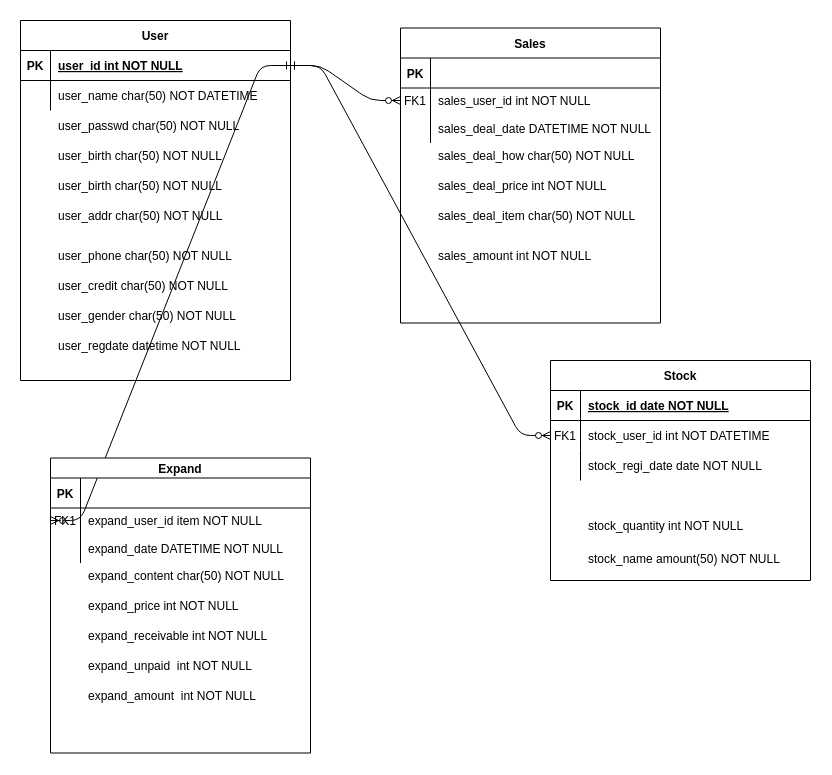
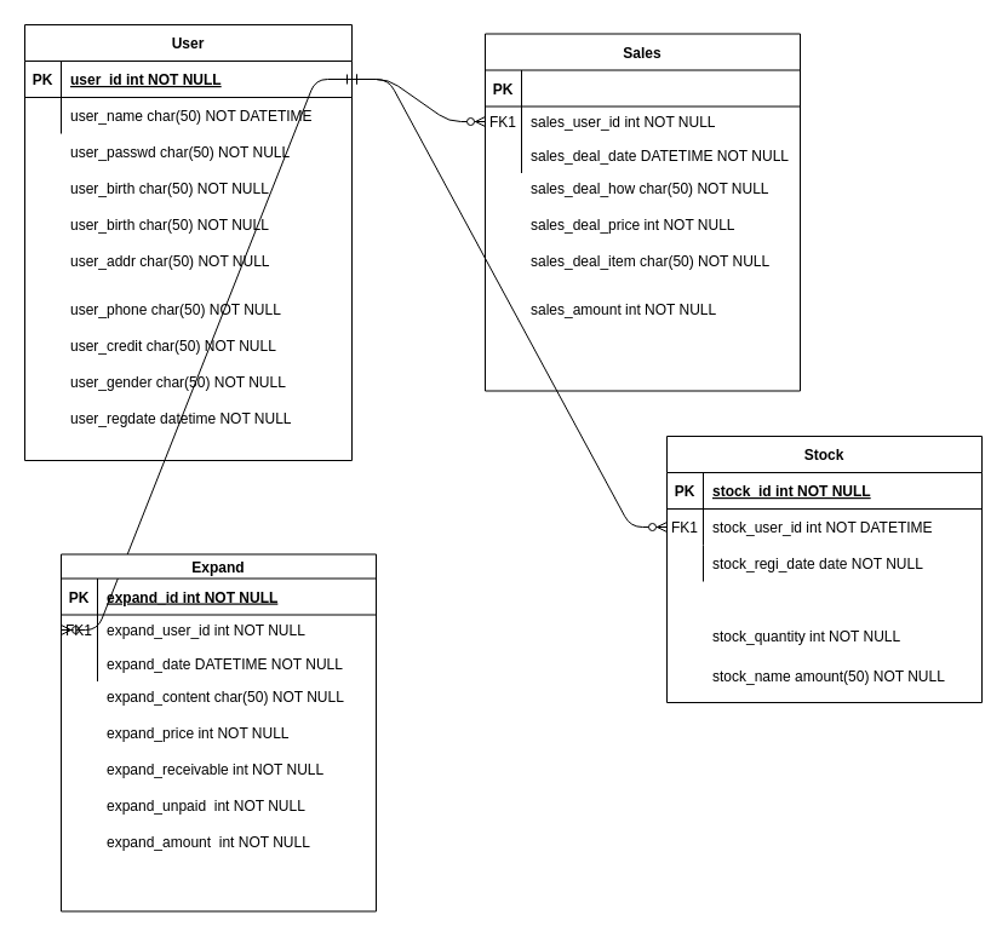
- <mxCell id="39" value="stock_id date NOT NULL " style="shape=partialRectangle;overflow=hidden;connectable=0;fillColor=none;top=0;left=0;bottom=0;right=0;align=left;spacingLeft=6;fontStyle=5;" parent="37" vertex="1"><mxGeometry x="30" width="230" height="30" as="geometry" /></mxCell>
+ <mxCell id="39" value="stock_id int NOT NULL " style="shape=partialRectangle;overflow=hidden;connectable=0;fillColor=none;top=0;left=0;bottom=0;right=0;align=left;spacingLeft=6;fontStyle=5;" parent="37" vertex="1"><mxGeometry x="30" width="230" height="30" as="geometry" /></mxCell>
+ <mxCell id="23" value="expand_id int NOT NULL " style="shape=partialRectangle;overflow=hidden;connectable=0;fillColor=none;top=0;left=0;bottom=0;right=0;align=left;spacingLeft=6;fontStyle=5;" vertex="1" parent="21"><mxGeometry x="30" width="230" height="30" as="geometry" /></mxCell>
- <mxCell id="26" value="expand_user_id item NOT NULL" style="shape=partialRectangle;overflow=hidden;connectable=0;fillColor=none;top=0;left=0;bottom=0;right=0;align=left;spacingLeft=6;" vertex="1" parent="24"><mxGeometry x="30" width="230" height="25" as="geometry" /></mxCell>
+ <mxCell id="26" value="expand_user_id int NOT NULL" style="shape=partialRectangle;overflow=hidden;connectable=0;fillColor=none;top=0;left=0;bottom=0;right=0;align=left;spacingLeft=6;" vertex="1" parent="24"><mxGeometry x="30" width="230" height="25" as="geometry" /></mxCell>
